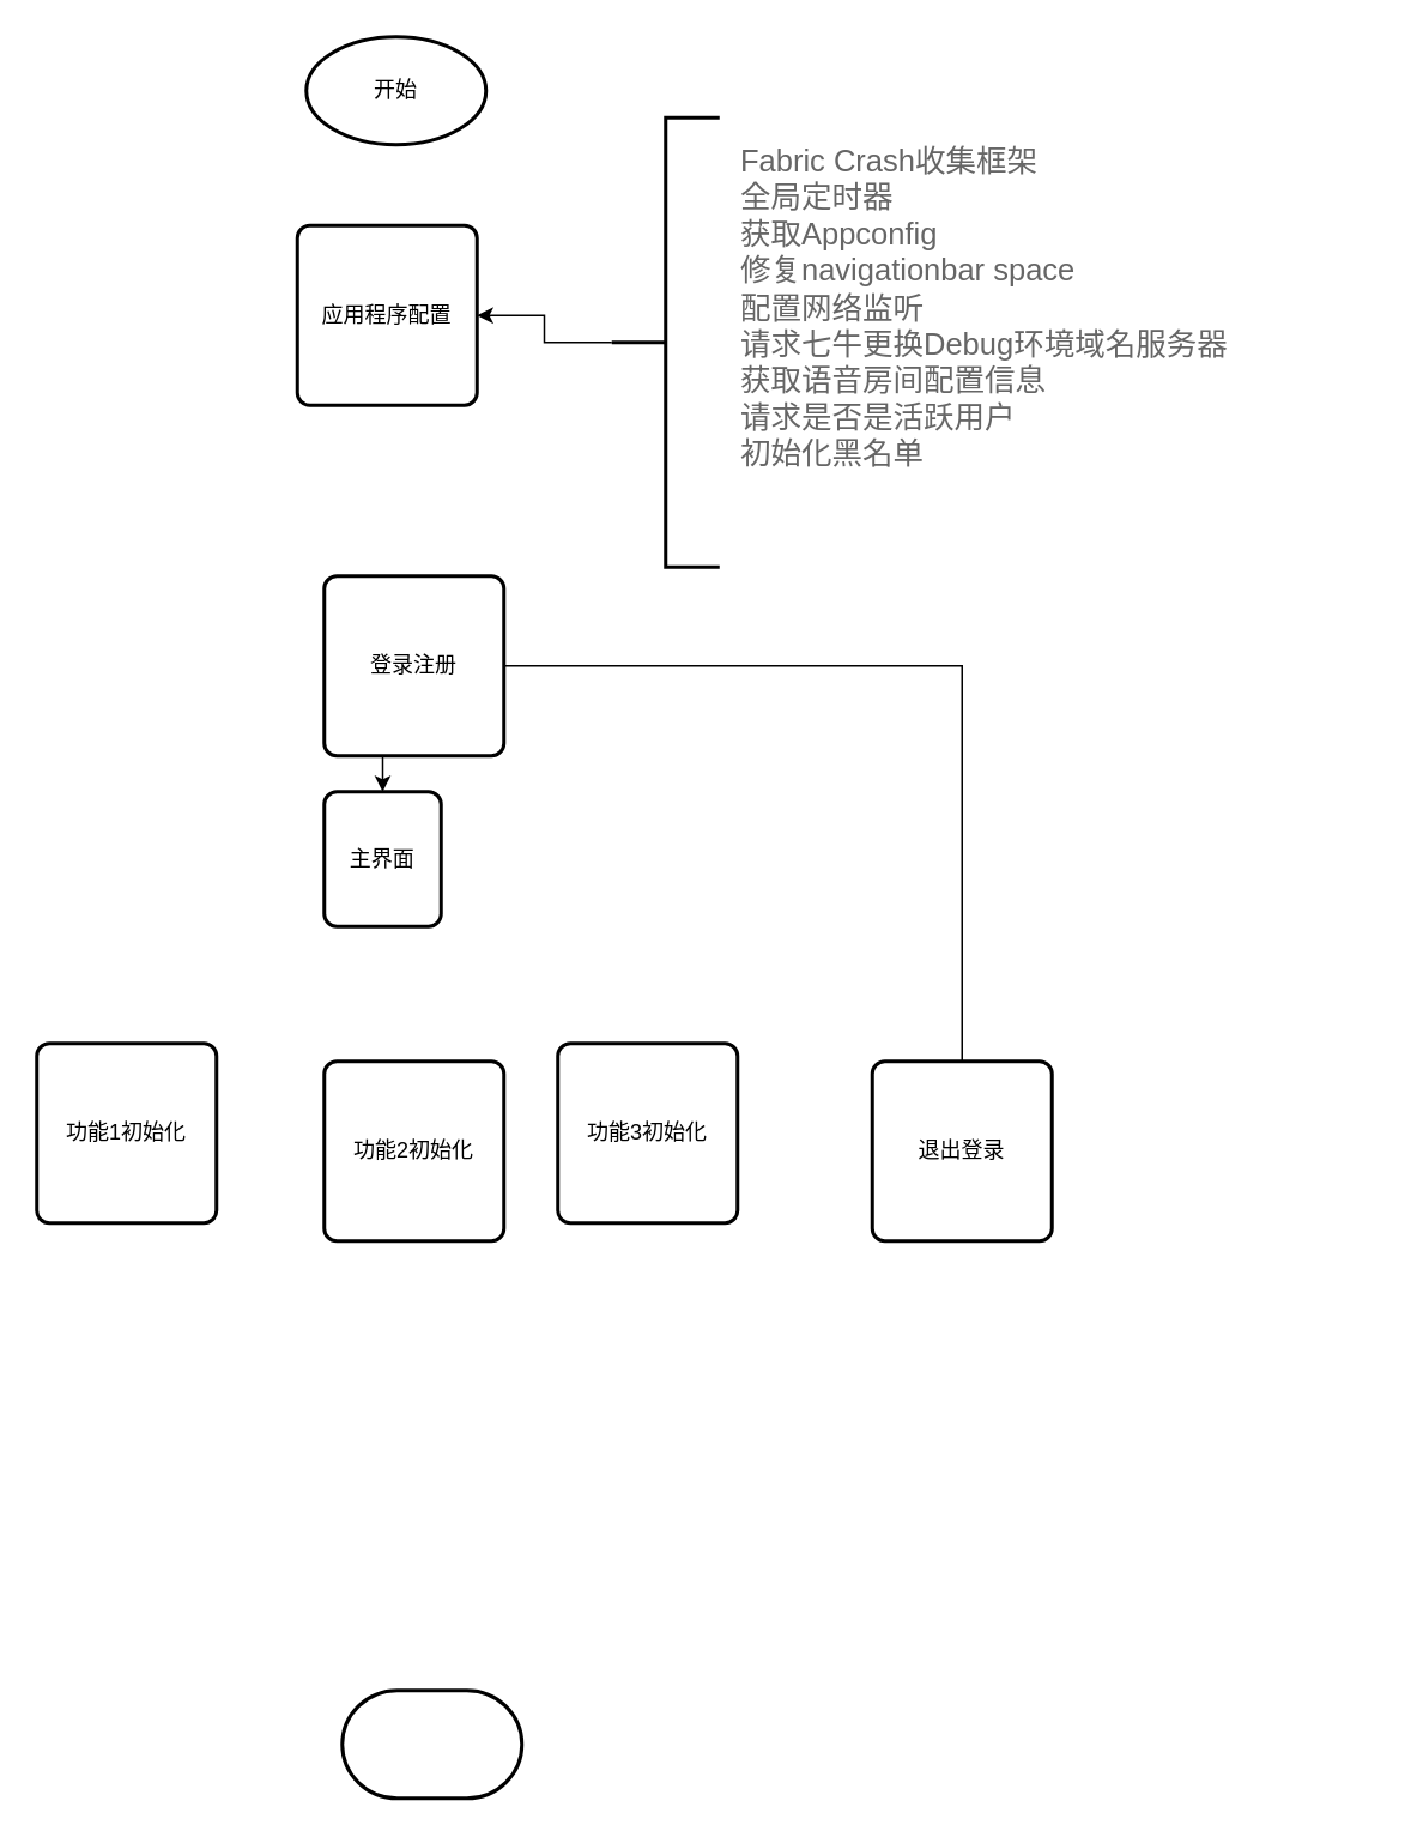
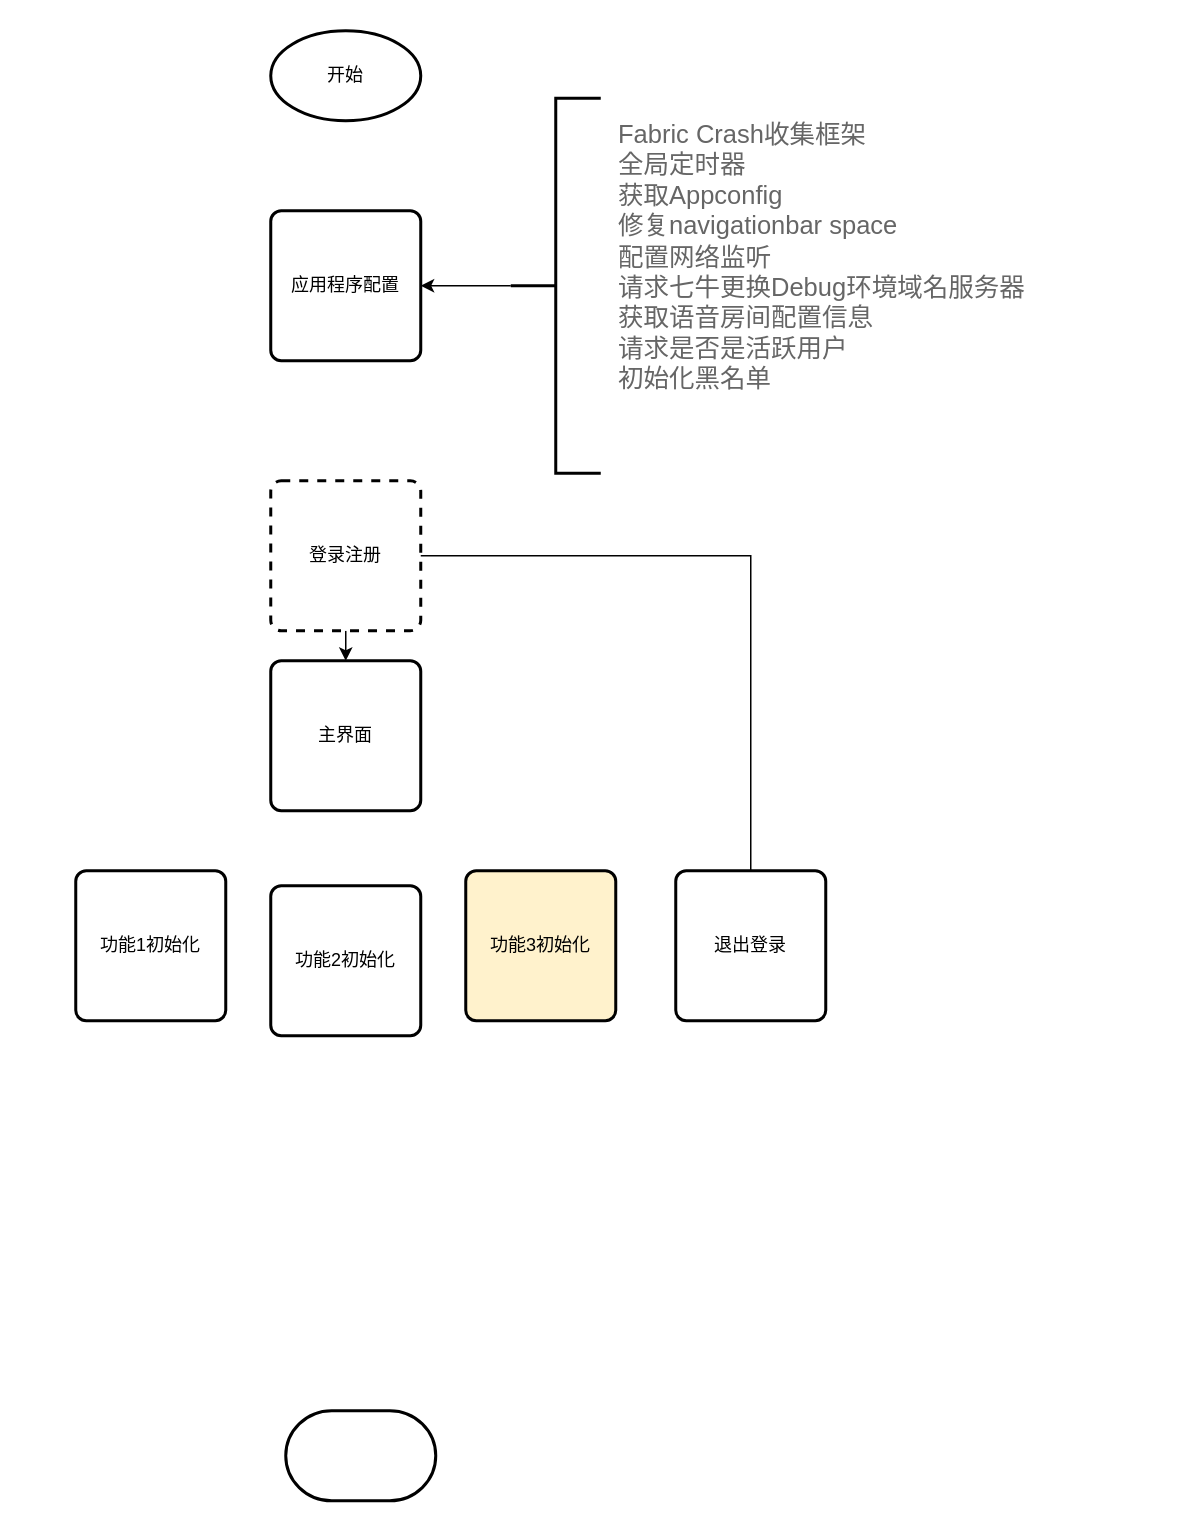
- <mxCell id="3" value="开始" style="strokeWidth=2;html=1;shape=mxgraph.flowchart.start_1;whiteSpace=wrap;" vertex="1" parent="1"><mxGeometry x="170" y="20" width="100" height="60" as="geometry" /></mxCell>
+ <mxCell id="3" value="开始" style="strokeWidth=2;html=1;shape=mxgraph.flowchart.start_1;whiteSpace=wrap;" vertex="1" parent="1"><mxGeometry x="180" y="20" width="100" height="60" as="geometry" /></mxCell>
- <mxCell id="12" value="应用程序配置" style="rounded=1;whiteSpace=wrap;html=1;absoluteArcSize=1;arcSize=14;strokeWidth=2;" vertex="1" parent="1"><mxGeometry x="165" y="125" width="100" height="100" as="geometry" /></mxCell>
+ <mxCell id="12" value="应用程序配置" style="rounded=1;whiteSpace=wrap;html=1;absoluteArcSize=1;arcSize=14;strokeWidth=2;" vertex="1" parent="1"><mxGeometry x="180" y="140" width="100" height="100" as="geometry" /></mxCell>
- <mxCell id="5" value="登录注册" style="rounded=1;whiteSpace=wrap;html=1;absoluteArcSize=1;arcSize=14;strokeWidth=2;" vertex="1" parent="1"><mxGeometry x="180" y="320" width="100" height="100" as="geometry" /></mxCell>
+ <mxCell id="5" value="登录注册" style="rounded=1;whiteSpace=wrap;html=1;absoluteArcSize=1;arcSize=14;strokeWidth=2;dashed=1;" vertex="1" parent="1"><mxGeometry x="180" y="320" width="100" height="100" as="geometry" /></mxCell>
- <mxCell id="6" value="主界面" style="rounded=1;whiteSpace=wrap;html=1;absoluteArcSize=1;arcSize=14;strokeWidth=2;" vertex="1" parent="1"><mxGeometry x="180" y="440" width="65" height="75" as="geometry" /></mxCell>
+ <mxCell id="6" value="主界面" style="rounded=1;whiteSpace=wrap;html=1;absoluteArcSize=1;arcSize=14;strokeWidth=2;" vertex="1" parent="1"><mxGeometry x="180" y="440" width="100" height="100" as="geometry" /></mxCell>
- <mxCell id="9" value="功能1初始化" style="rounded=1;whiteSpace=wrap;html=1;absoluteArcSize=1;arcSize=14;strokeWidth=2;" vertex="1" parent="1"><mxGeometry x="20" y="580" width="100" height="100" as="geometry" /></mxCell>
+ <mxCell id="9" value="功能1初始化" style="rounded=1;whiteSpace=wrap;html=1;absoluteArcSize=1;arcSize=14;strokeWidth=2;" vertex="1" parent="1"><mxGeometry x="50" y="580" width="100" height="100" as="geometry" /></mxCell>
- <mxCell id="11" value="功能3初始化" style="rounded=1;whiteSpace=wrap;html=1;absoluteArcSize=1;arcSize=14;strokeWidth=2;" vertex="1" parent="1"><mxGeometry x="310" y="580" width="100" height="100" as="geometry" /></mxCell>
+ <mxCell id="11" value="功能3初始化" style="rounded=1;whiteSpace=wrap;html=1;absoluteArcSize=1;arcSize=14;strokeWidth=2;fillColor=#fff2cc;" vertex="1" parent="1"><mxGeometry x="310" y="580" width="100" height="100" as="geometry" /></mxCell>
- <mxCell id="8" value="退出登录" style="rounded=1;whiteSpace=wrap;html=1;absoluteArcSize=1;arcSize=14;strokeWidth=2;" vertex="1" parent="1"><mxGeometry x="485" y="590" width="100" height="100" as="geometry" /></mxCell>
+ <mxCell id="8" value="退出登录" style="rounded=1;whiteSpace=wrap;html=1;absoluteArcSize=1;arcSize=14;strokeWidth=2;" vertex="1" parent="1"><mxGeometry x="450" y="580" width="100" height="100" as="geometry" /></mxCell>
